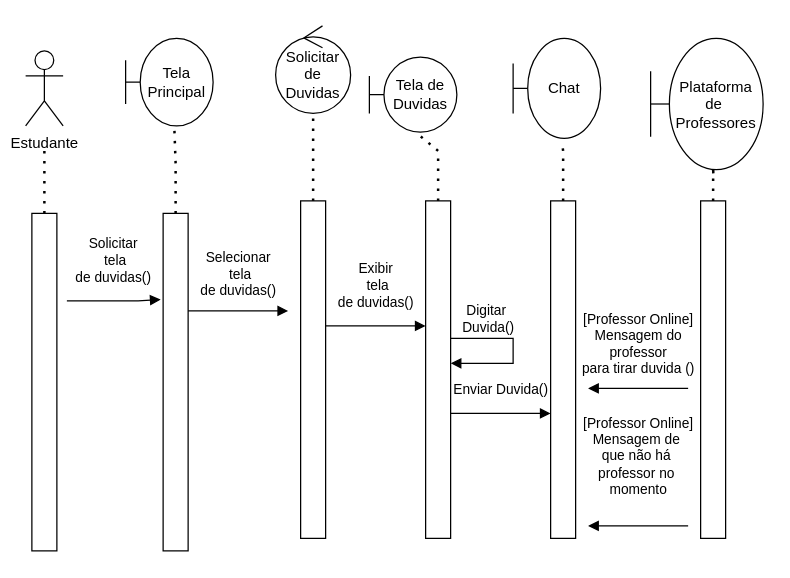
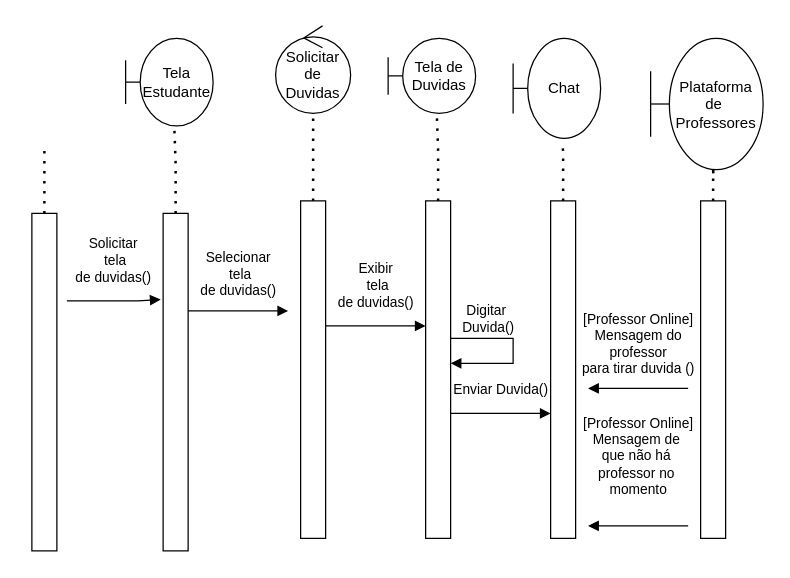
- <mxCell id="3" value="Tela Principal" style="shape=umlBoundary;whiteSpace=wrap;html=1;" vertex="1" parent="1"><mxGeometry x="100" y="30" width="70" height="70" as="geometry" /></mxCell>
+ <mxCell id="3" value="Tela Estudante" style="shape=umlBoundary;whiteSpace=wrap;html=1;" vertex="1" parent="1"><mxGeometry x="100" y="30" width="70" height="70" as="geometry" /></mxCell>
- <mxCell id="2" value="Estudante" style="shape=umlActor;verticalLabelPosition=bottom;verticalAlign=top;html=1;outlineConnect=0;" vertex="1" parent="1"><mxGeometry x="20" y="40" width="30" height="60" as="geometry" /></mxCell>
- <mxCell id="11" value="Tela de Duvidas" style="shape=umlBoundary;whiteSpace=wrap;html=1;" vertex="1" parent="1"><mxGeometry x="295" y="45" width="70" height="60" as="geometry" /></mxCell>
+ <mxCell id="11" value="Tela de Duvidas" style="shape=umlBoundary;whiteSpace=wrap;html=1;" vertex="1" parent="1"><mxGeometry x="310" y="30" width="70" height="60" as="geometry" /></mxCell>
